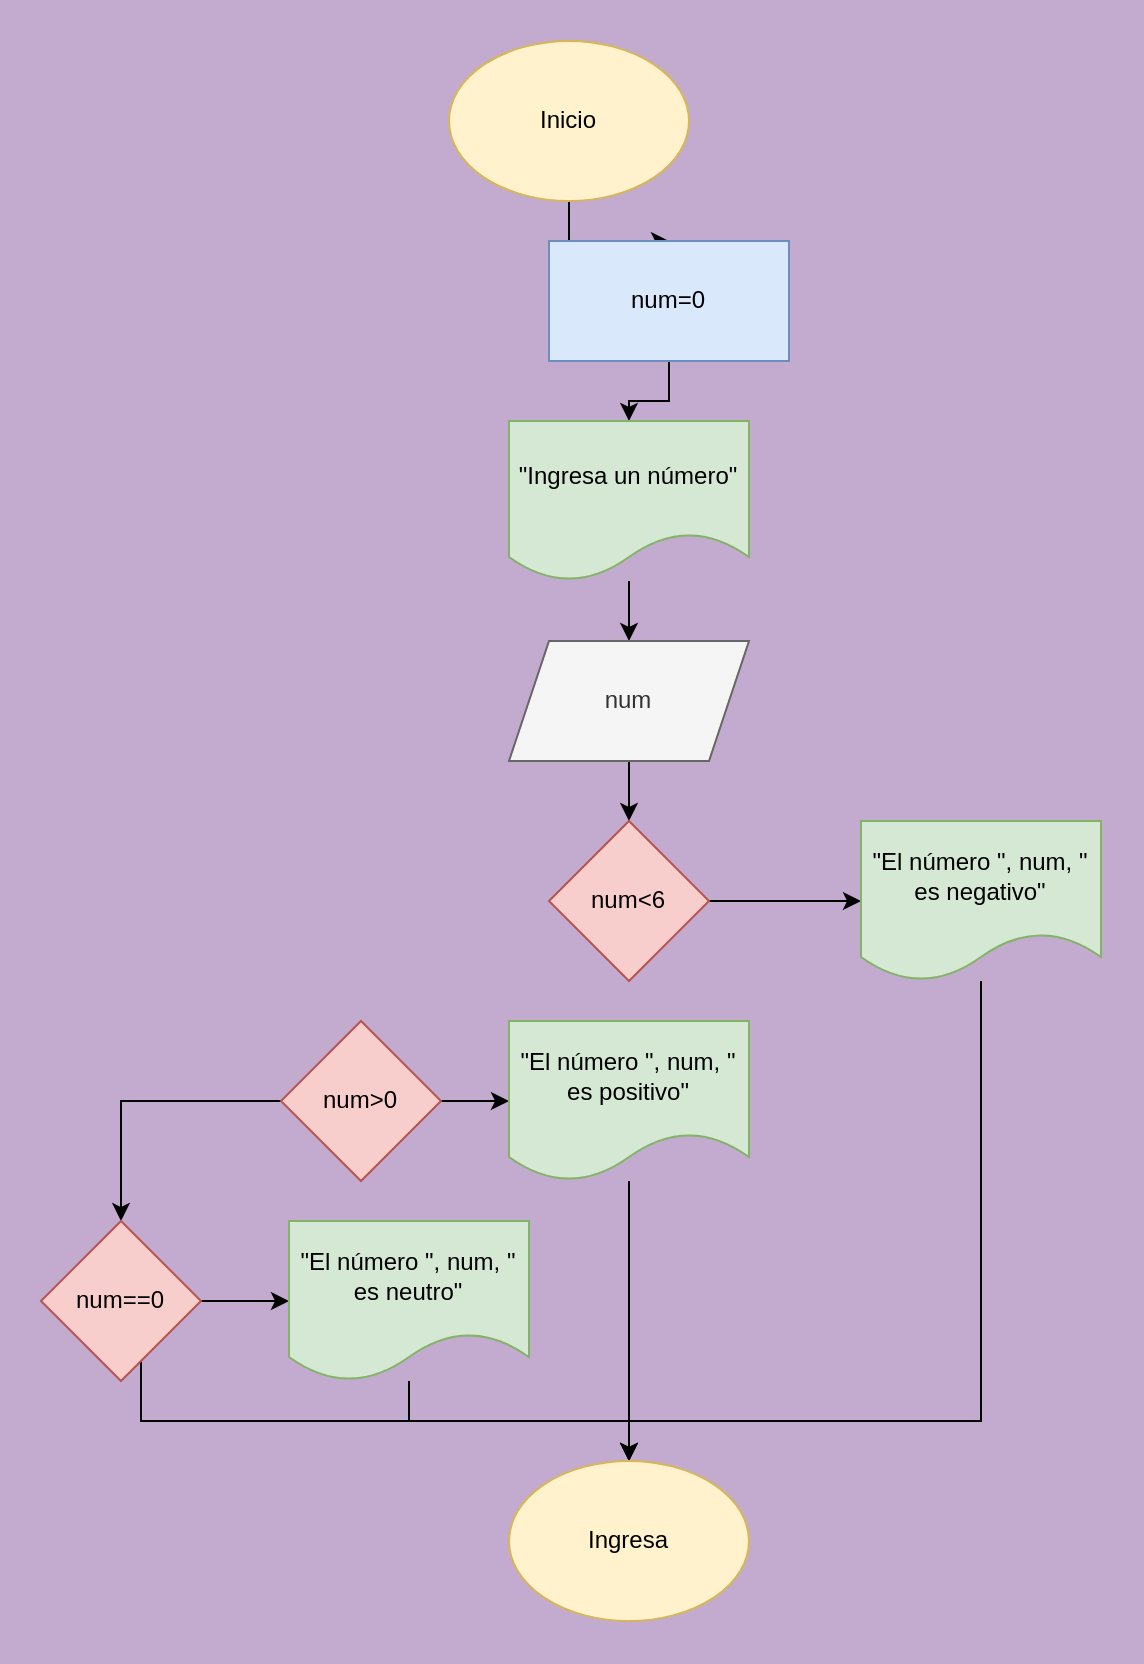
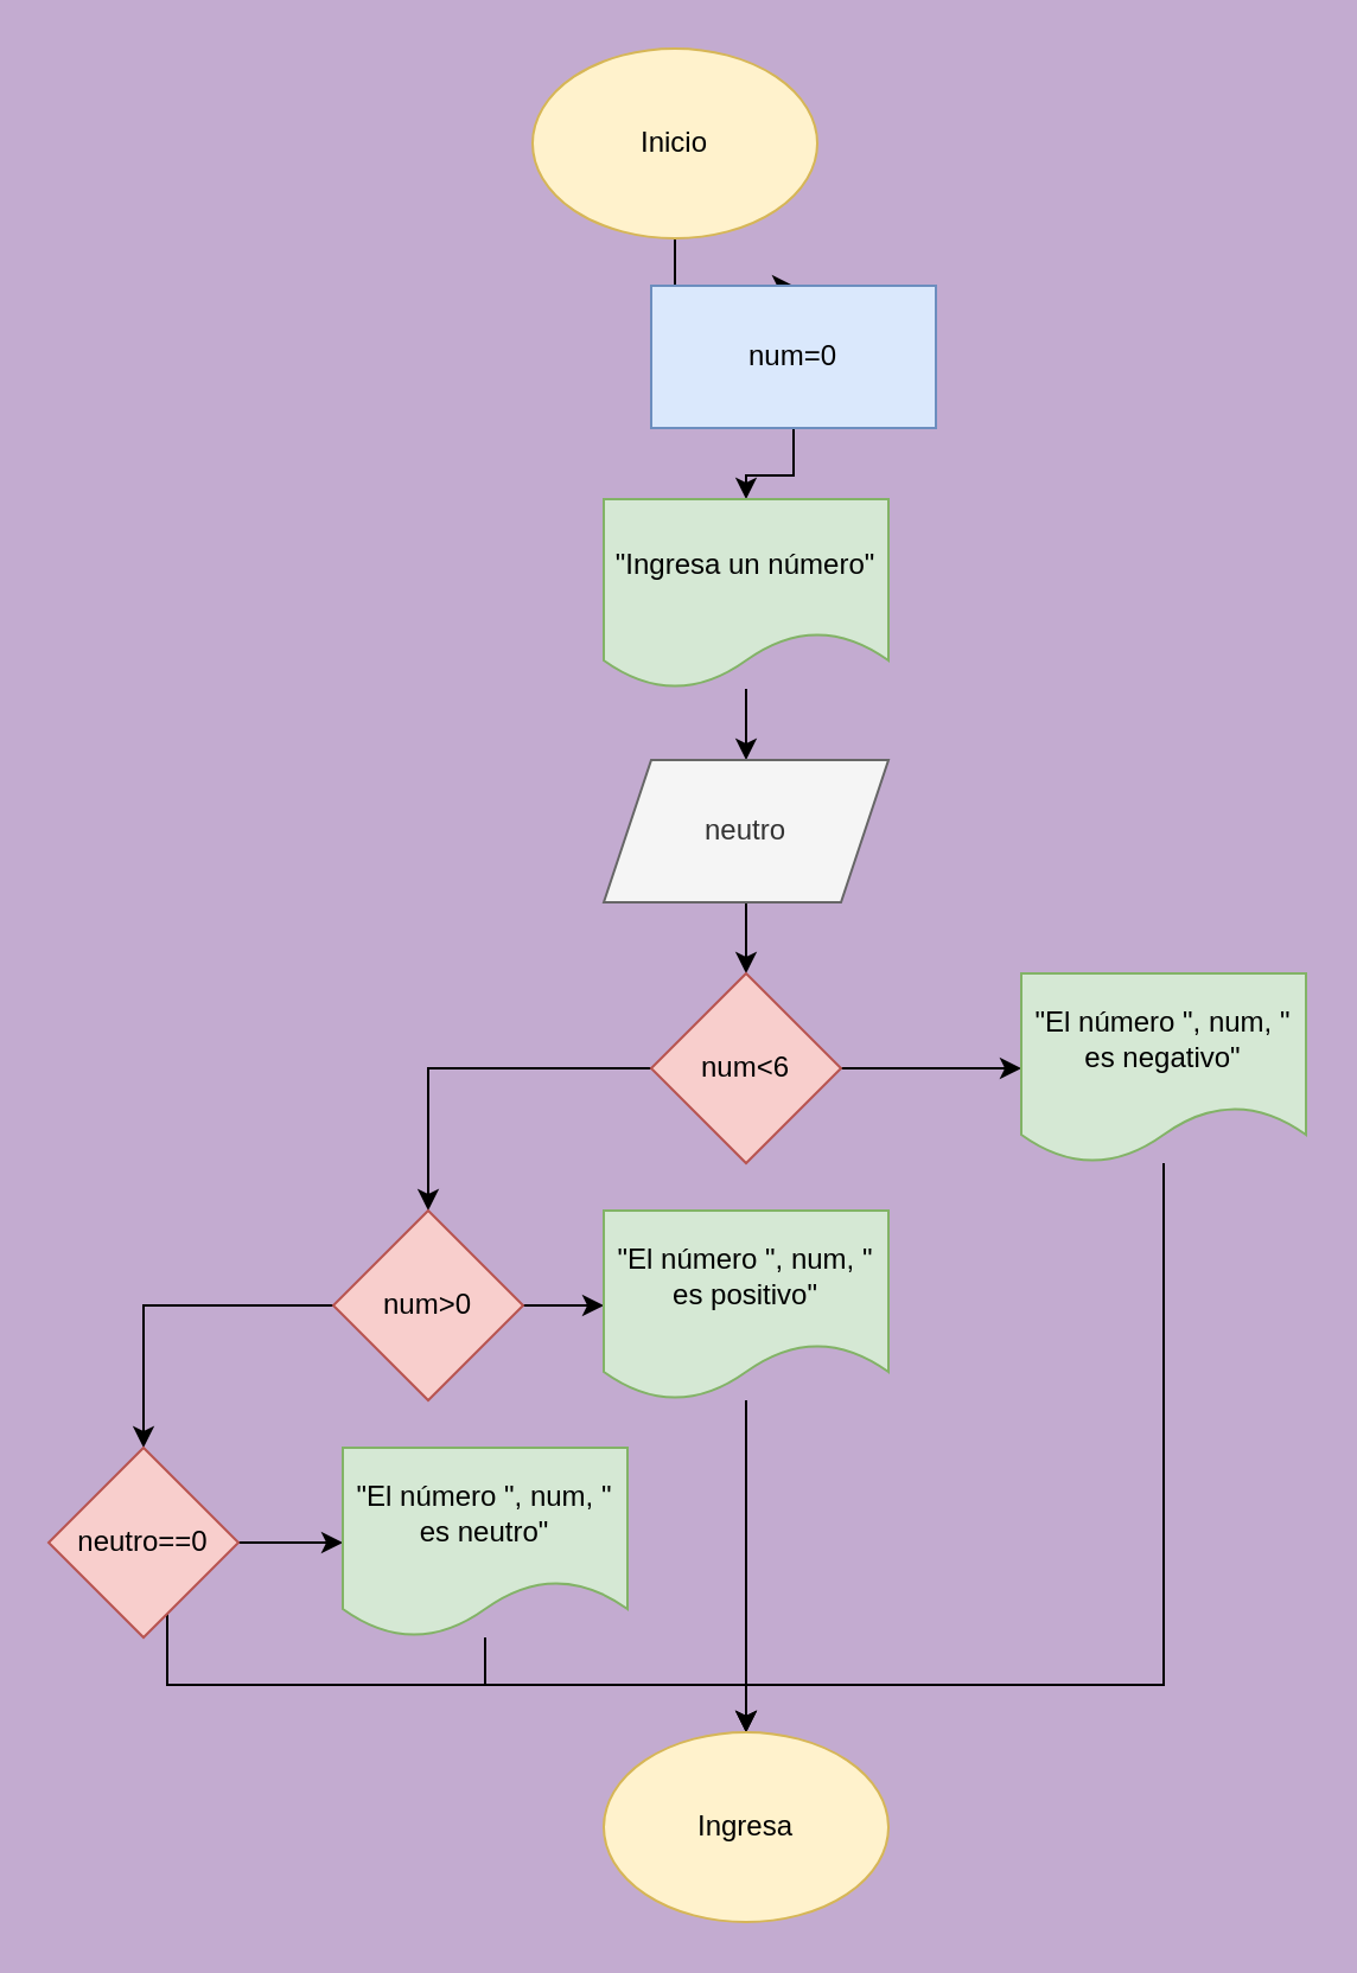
- <mxCell id="9" value="num" style="shape=parallelogram;perimeter=parallelogramPerimeter;whiteSpace=wrap;html=1;fixedSize=1;fillColor=#f5f5f5;fontColor=#333333;strokeColor=#666666;" vertex="1" parent="1"><mxGeometry x="254" y="320" width="120" height="60" as="geometry" /></mxCell>
+ <mxCell id="9" value="neutro" style="shape=parallelogram;perimeter=parallelogramPerimeter;whiteSpace=wrap;html=1;fixedSize=1;fillColor=#f5f5f5;fontColor=#333333;strokeColor=#666666;" vertex="1" parent="1"><mxGeometry x="254" y="320" width="120" height="60" as="geometry" /></mxCell>
+ <mxCell id="11" value="" style="edgeStyle=orthogonalEdgeStyle;rounded=0;orthogonalLoop=1;jettySize=auto;html=1;entryX=0.5;entryY=0;entryDx=0;entryDy=0;" edge="1" parent="1" source="12" target="17"><mxGeometry relative="1" as="geometry"><mxPoint x="220" y="520" as="targetPoint" /></mxGeometry></mxCell>
- <mxCell id="22" value="num==0" style="rhombus;whiteSpace=wrap;html=1;fillColor=#f8cecc;strokeColor=#b85450;" vertex="1" parent="1"><mxGeometry x="20" y="610" width="80" height="80" as="geometry" /></mxCell>
+ <mxCell id="22" value="neutro==0" style="rhombus;whiteSpace=wrap;html=1;fillColor=#f8cecc;strokeColor=#b85450;" vertex="1" parent="1"><mxGeometry x="20" y="610" width="80" height="80" as="geometry" /></mxCell>
